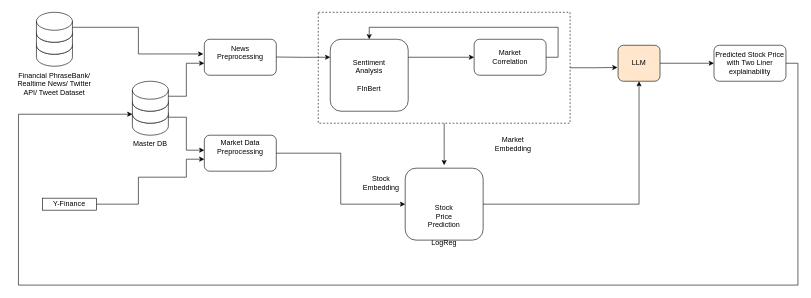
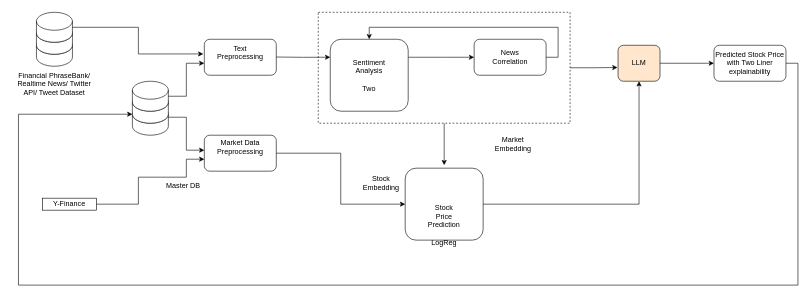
- <mxCell id="16" value="News Preprocessing&lt;div&gt;&lt;br&gt;&lt;/div&gt;" style="text;html=1;align=center;verticalAlign=middle;whiteSpace=wrap;rounded=0;" vertex="1" parent="14"><mxGeometry x="30" y="15" width="60" height="30" as="geometry" /></mxCell>
+ <mxCell id="16" value="Text Preprocessing&lt;div&gt;&lt;br&gt;&lt;/div&gt;" style="text;html=1;align=center;verticalAlign=middle;whiteSpace=wrap;rounded=0;" vertex="1" parent="14"><mxGeometry x="30" y="15" width="60" height="30" as="geometry" /></mxCell>
- <mxCell id="38" value="Market Correlation" style="text;html=1;align=center;verticalAlign=middle;whiteSpace=wrap;rounded=0;" vertex="1" parent="36"><mxGeometry x="30" y="15" width="60" height="30" as="geometry" /></mxCell>
+ <mxCell id="38" value="News Correlation" style="text;html=1;align=center;verticalAlign=middle;whiteSpace=wrap;rounded=0;" vertex="1" parent="36"><mxGeometry x="30" y="15" width="60" height="30" as="geometry" /></mxCell>
- <mxCell id="23" value="Sentiment&lt;div&gt;Analysis&lt;/div&gt;&lt;div&gt;&lt;br&gt;&lt;/div&gt;&lt;div&gt;FInBert&lt;/div&gt;" style="text;html=1;align=center;verticalAlign=middle;whiteSpace=wrap;rounded=0;" vertex="1" parent="20"><mxGeometry x="35" y="45" width="60" height="30" as="geometry" /></mxCell>
+ <mxCell id="23" value="Sentiment&lt;div&gt;Analysis&lt;/div&gt;&lt;div&gt;&lt;br&gt;&lt;/div&gt;&lt;div&gt;Two&lt;/div&gt;" style="text;html=1;align=center;verticalAlign=middle;whiteSpace=wrap;rounded=0;" vertex="1" parent="20"><mxGeometry x="35" y="45" width="60" height="30" as="geometry" /></mxCell>
- <mxCell id="10" value="Master DB" style="text;html=1;align=center;verticalAlign=middle;whiteSpace=wrap;rounded=0;" vertex="1" parent="1"><mxGeometry x="220" y="225" width="60" height="30" as="geometry" /></mxCell>
+ <mxCell id="10" value="Master DB" style="text;html=1;align=center;verticalAlign=middle;whiteSpace=wrap;rounded=0;" vertex="1" parent="1"><mxGeometry x="275" y="295" width="60" height="30" as="geometry" /></mxCell>
